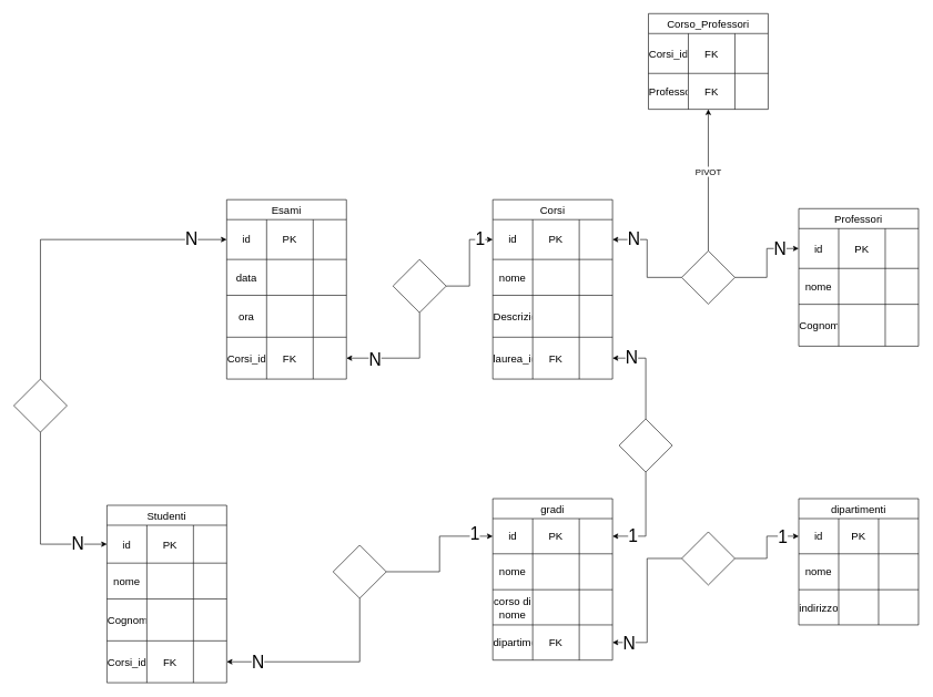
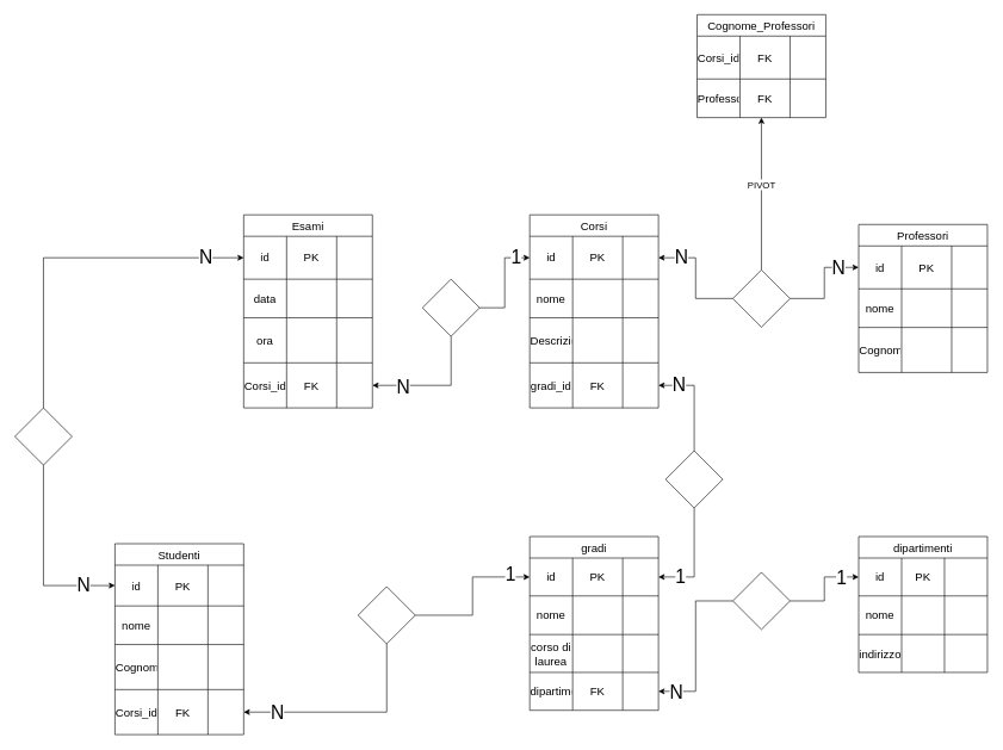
- <mxCell id="79" value="Corso_Professori" style="shape=table;startSize=30;container=1;collapsible=0;childLayout=tableLayout;strokeColor=default;fontSize=16;" vertex="1" parent="1"><mxGeometry x="974" y="20" width="180" height="144" as="geometry" /></mxCell>
+ <mxCell id="79" value="Cognome_Professori" style="shape=table;startSize=30;container=1;collapsible=0;childLayout=tableLayout;strokeColor=default;fontSize=16;" vertex="1" parent="1"><mxGeometry x="974" y="20" width="180" height="144" as="geometry" /></mxCell>
- <mxCell id="51" value="laurea_id" style="shape=partialRectangle;html=1;whiteSpace=wrap;connectable=0;strokeColor=inherit;overflow=hidden;fillColor=none;top=0;left=0;bottom=0;right=0;pointerEvents=1;fontSize=16;" vertex="1" parent="50"><mxGeometry width="60" height="63" as="geometry"><mxRectangle width="60" height="63" as="alternateBounds" /></mxGeometry></mxCell>
+ <mxCell id="51" value="gradi_id" style="shape=partialRectangle;html=1;whiteSpace=wrap;connectable=0;strokeColor=inherit;overflow=hidden;fillColor=none;top=0;left=0;bottom=0;right=0;pointerEvents=1;fontSize=16;" vertex="1" parent="50"><mxGeometry width="60" height="63" as="geometry"><mxRectangle width="60" height="63" as="alternateBounds" /></mxGeometry></mxCell>
- <mxCell id="25" value="corso di nome" style="shape=partialRectangle;html=1;whiteSpace=wrap;connectable=0;strokeColor=inherit;overflow=hidden;fillColor=none;top=0;left=0;bottom=0;right=0;pointerEvents=1;fontSize=16;" vertex="1" parent="24"><mxGeometry width="60" height="53" as="geometry"><mxRectangle width="60" height="53" as="alternateBounds" /></mxGeometry></mxCell>
+ <mxCell id="25" value="corso di laurea" style="shape=partialRectangle;html=1;whiteSpace=wrap;connectable=0;strokeColor=inherit;overflow=hidden;fillColor=none;top=0;left=0;bottom=0;right=0;pointerEvents=1;fontSize=16;" vertex="1" parent="24"><mxGeometry width="60" height="53" as="geometry"><mxRectangle width="60" height="53" as="alternateBounds" /></mxGeometry></mxCell>
